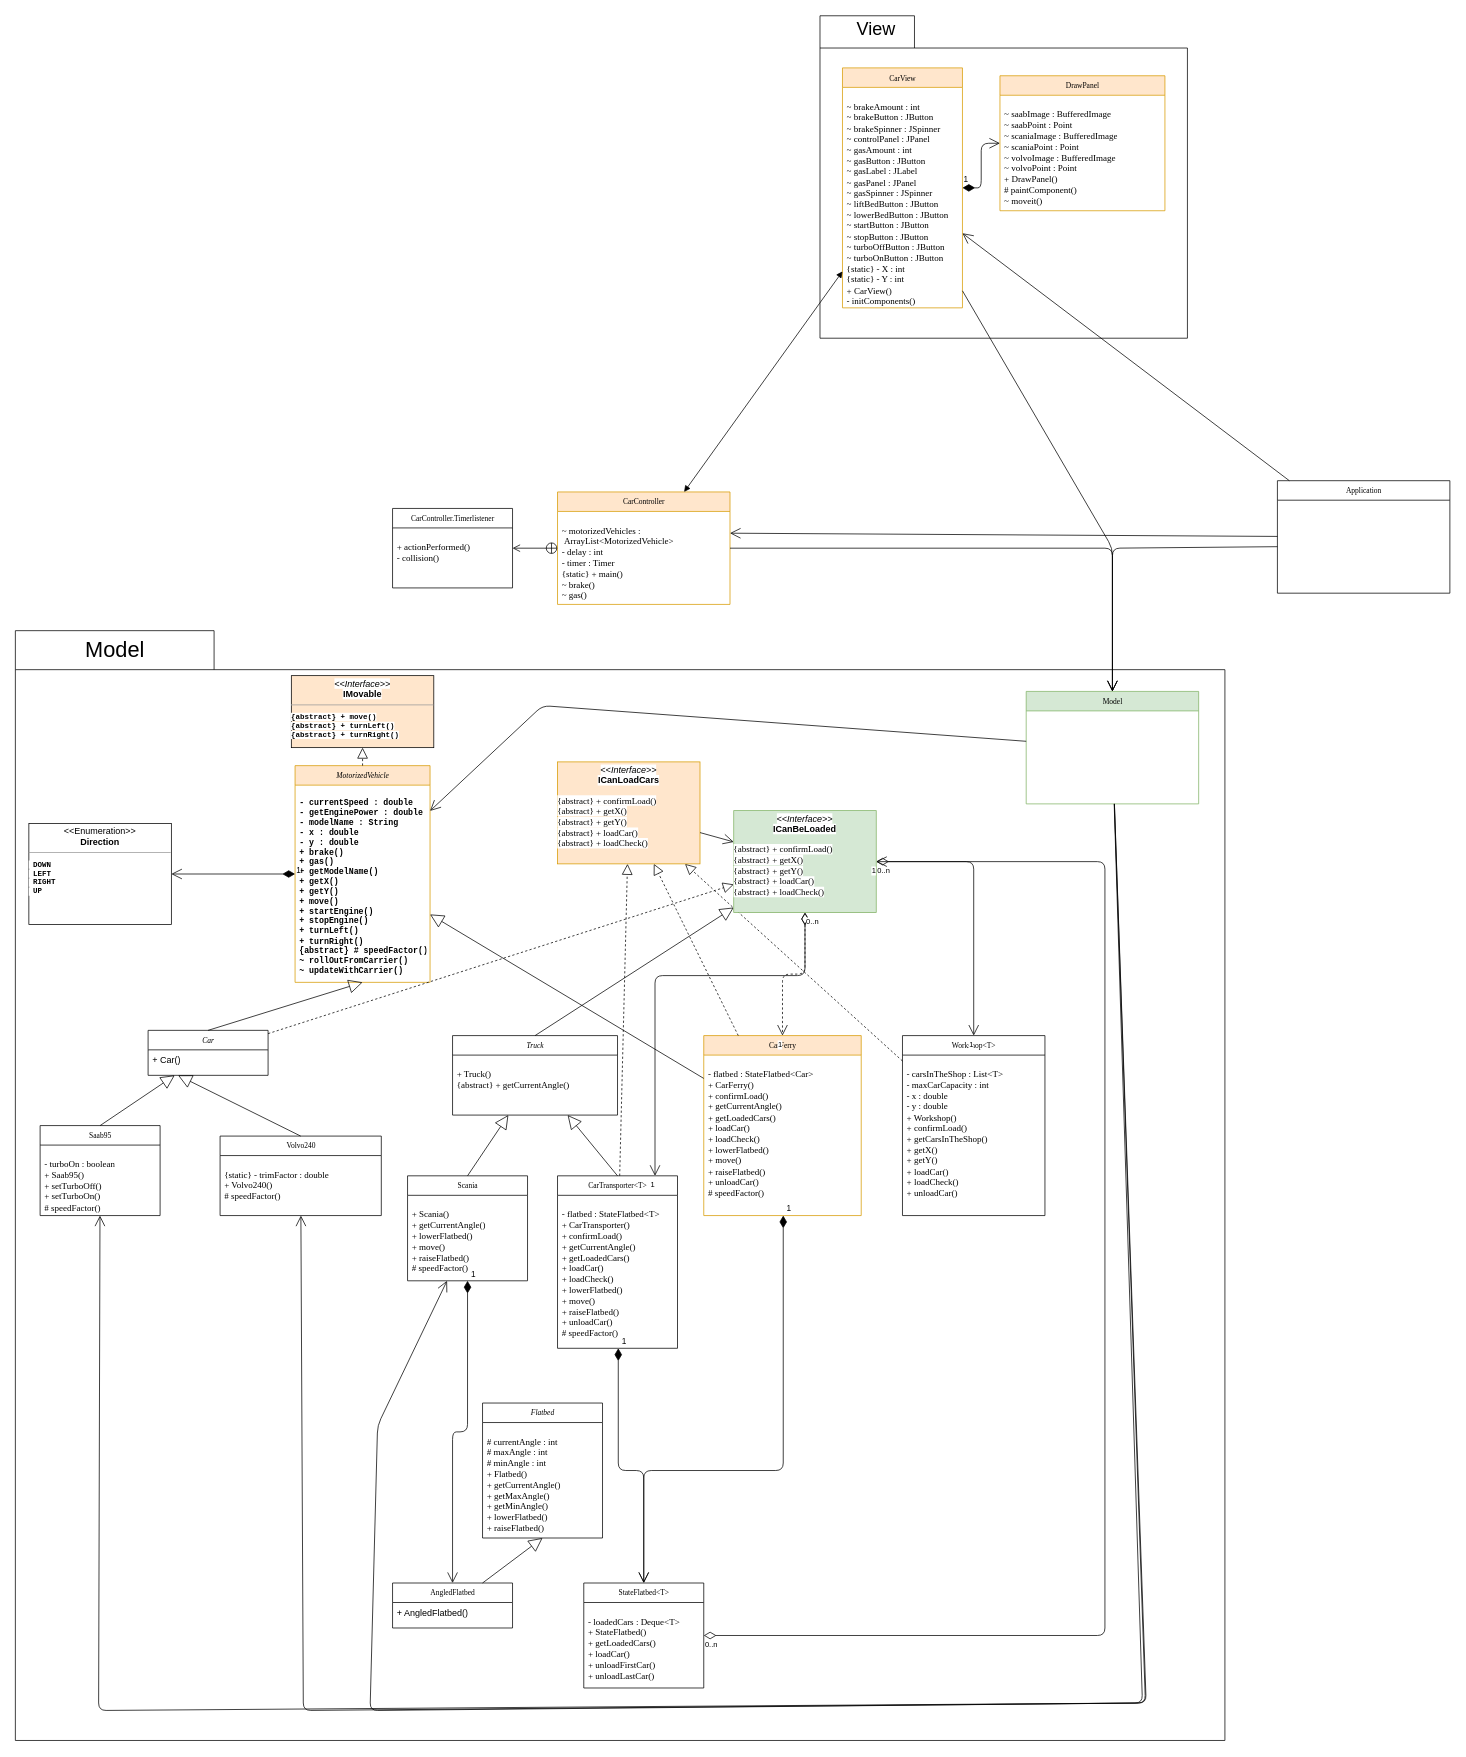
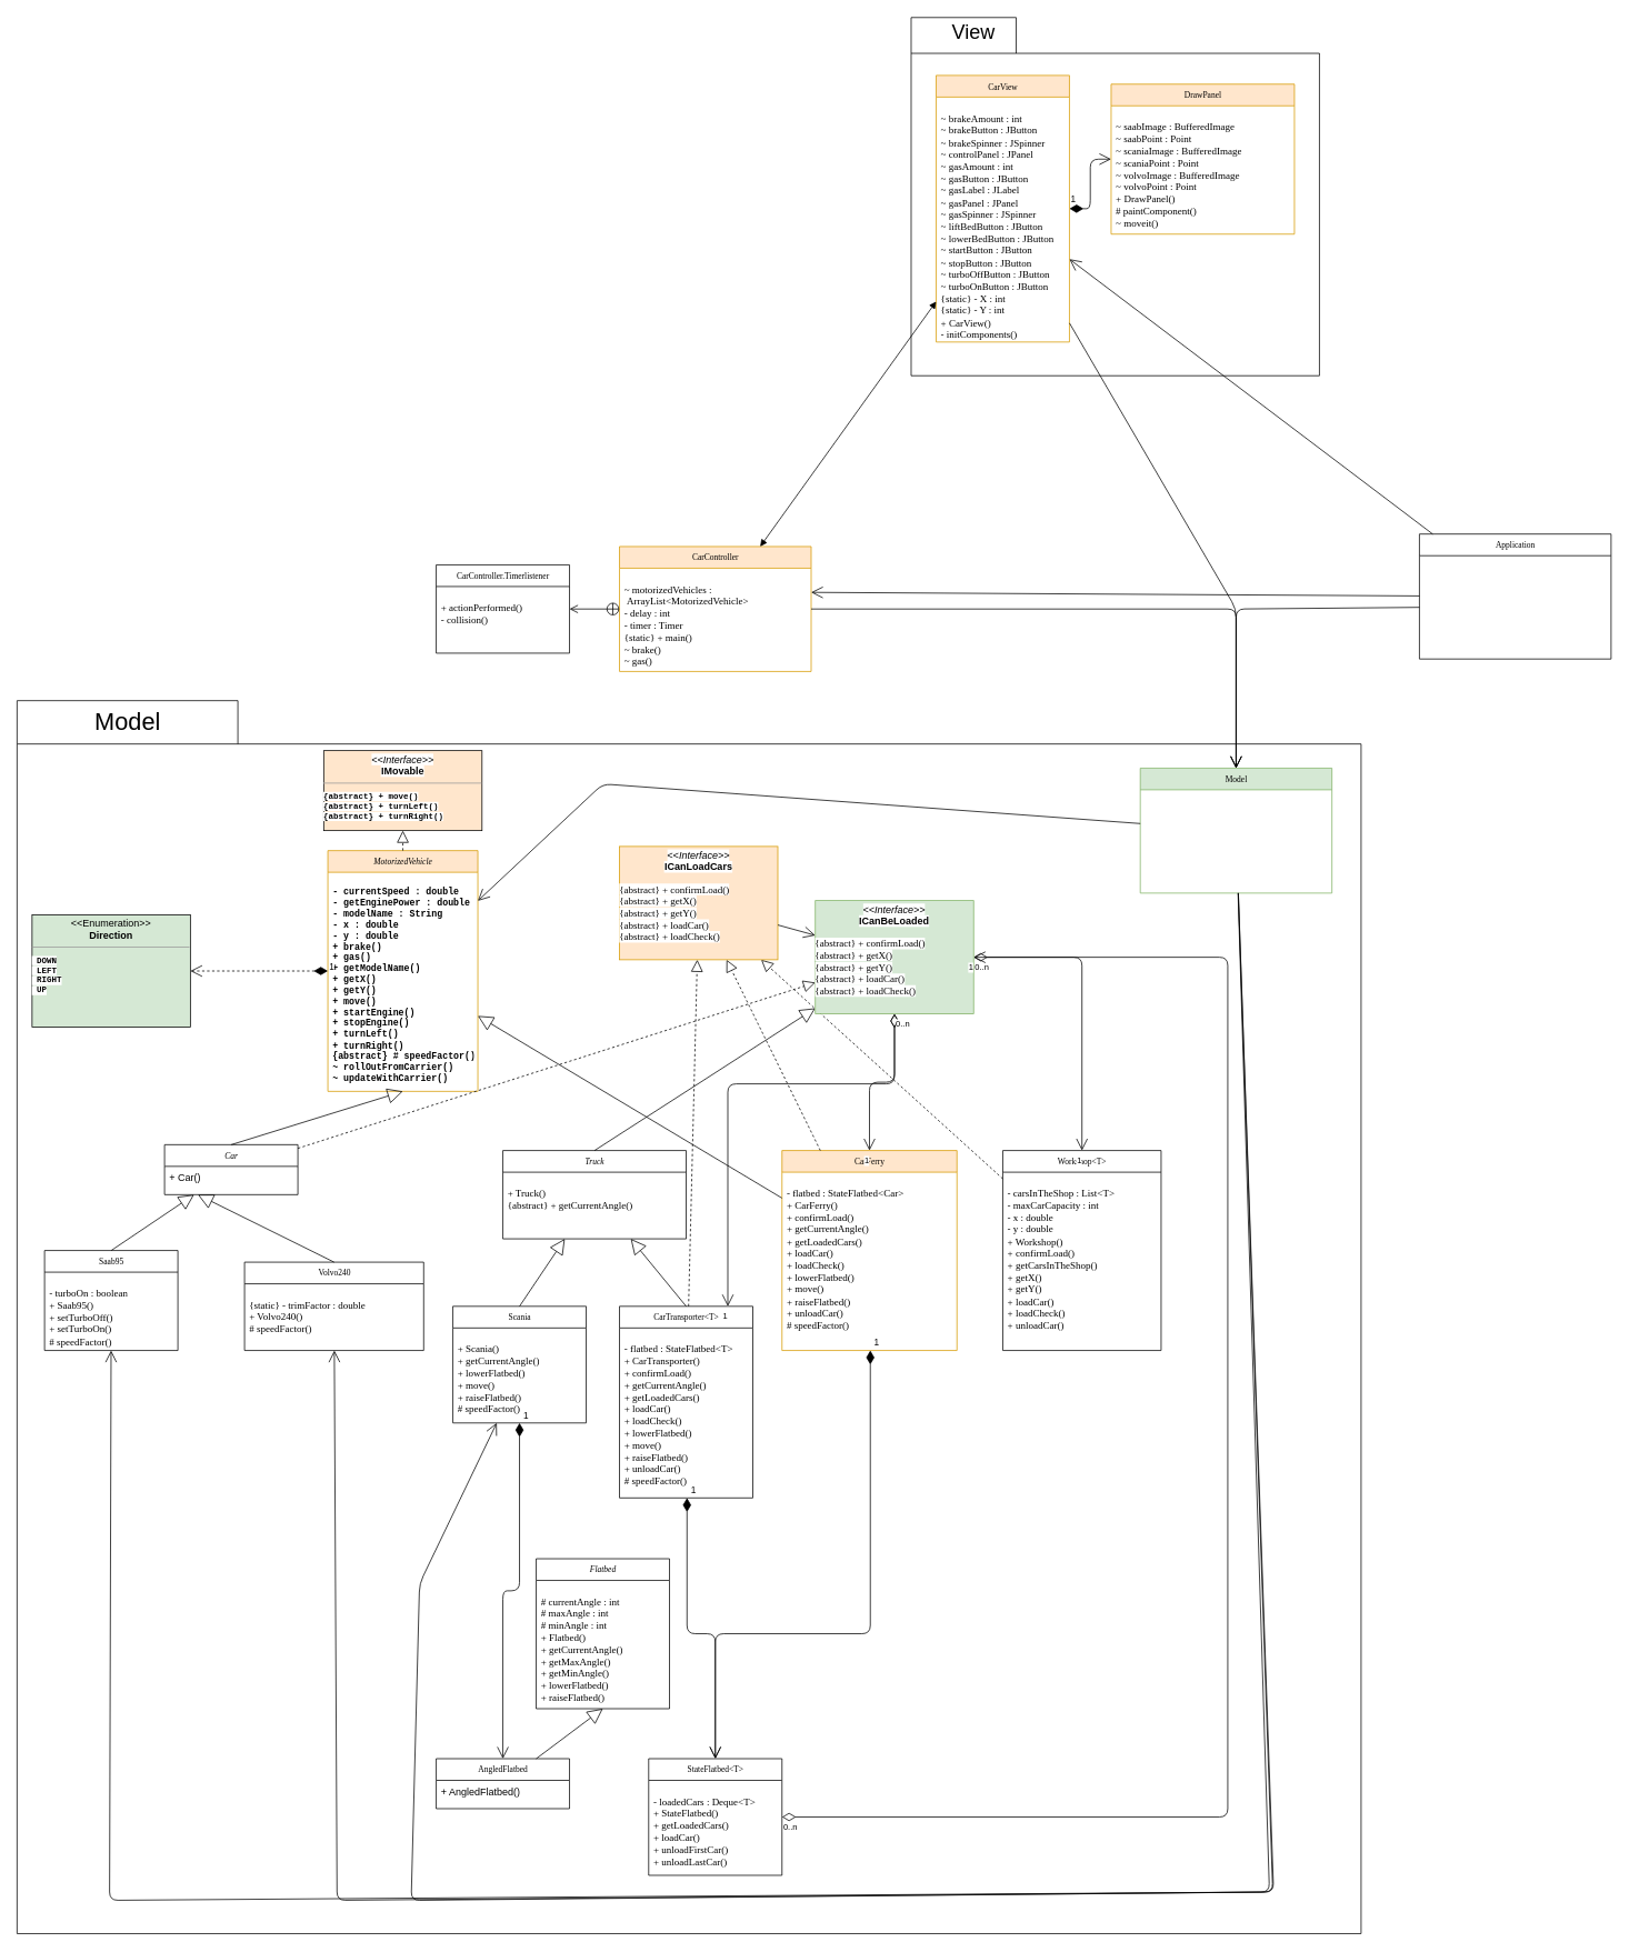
- <mxCell id="36" value="&lt;p style=&quot;margin: 0px ; margin-top: 4px ; text-align: center&quot;&gt;&amp;lt;&amp;lt;Enumeration&amp;gt;&amp;gt;&lt;br&gt;&lt;b&gt;Direction&lt;/b&gt;&lt;/p&gt;&lt;hr size=&quot;1&quot;&gt;&lt;pre style=&quot;font-family: &amp;#34;courier new&amp;#34; ; font-size: 10px&quot;&gt;&lt;span style=&quot;background-color: rgb(255 , 255 , 255)&quot;&gt; &lt;b&gt;DOWN&lt;br&gt; LEFT&lt;br&gt; RIGHT&lt;br&gt; UP&lt;/b&gt;&lt;/span&gt;&lt;/pre&gt;" parent="1" vertex="1" style="verticalAlign=top;align=left;overflow=fill;fontSize=12;fontFamily=Helvetica;html=1;rounded=0;shadow=0;comic=0;labelBackgroundColor=none;strokeWidth=1"><mxGeometry as="geometry" height="135" width="190" y="1097" x="38" /></mxCell>
+ <mxCell id="36" value="&lt;p style=&quot;margin: 0px ; margin-top: 4px ; text-align: center&quot;&gt;&amp;lt;&amp;lt;Enumeration&amp;gt;&amp;gt;&lt;br&gt;&lt;b&gt;Direction&lt;/b&gt;&lt;/p&gt;&lt;hr size=&quot;1&quot;&gt;&lt;pre style=&quot;font-family: &amp;#34;courier new&amp;#34; ; font-size: 10px&quot;&gt;&lt;span style=&quot;background-color: rgb(255 , 255 , 255)&quot;&gt; &lt;b&gt;DOWN&lt;br&gt; LEFT&lt;br&gt; RIGHT&lt;br&gt; UP&lt;/b&gt;&lt;/span&gt;&lt;/pre&gt;" parent="1" vertex="1" style="verticalAlign=top;align=left;overflow=fill;fontSize=12;fontFamily=Helvetica;html=1;rounded=0;shadow=0;comic=0;labelBackgroundColor=none;strokeWidth=1;fillColor=#d5e8d4;"><mxGeometry as="geometry" height="135" width="190" y="1097" x="38" /></mxCell>
- <mxCell id="37" value="1" parent="1" style="endArrow=open;html=1;endSize=12;startArrow=diamondThin;startSize=14;startFill=1;edgeStyle=orthogonalEdgeStyle;align=left;verticalAlign=bottom;" edge="1" target="36" source="4"><mxGeometry as="geometry" y="3" x="-1" relative="1"><mxPoint as="sourcePoint" y="400" x="1023" /><mxPoint as="targetPoint" y="166" x="1023" /></mxGeometry></mxCell>
+ <mxCell id="37" value="1" parent="1" style="endArrow=open;html=1;endSize=12;startArrow=diamondThin;startSize=14;startFill=1;edgeStyle=orthogonalEdgeStyle;align=left;verticalAlign=bottom;dashed=1;" edge="1" target="36" source="4"><mxGeometry as="geometry" y="3" x="-1" relative="1"><mxPoint as="sourcePoint" y="400" x="1023" /><mxPoint as="targetPoint" y="166" x="1023" /></mxGeometry></mxCell>
- <mxCell id="66" value="" parent="1" style="endArrow=open;html=1;endSize=12;startArrow=diamondThin;startSize=14;startFill=0;edgeStyle=orthogonalEdgeStyle;strokeColor=#000000;dashed=1;" edge="1" target="30" source="54"><mxGeometry as="geometry" relative="1"><mxPoint as="sourcePoint" y="1178.176" x="1198" /><mxPoint as="targetPoint" y="1410" x="1327.647" /></mxGeometry></mxCell>
+ <mxCell id="66" value="" parent="1" style="endArrow=open;html=1;endSize=12;startArrow=diamondThin;startSize=14;startFill=0;edgeStyle=orthogonalEdgeStyle;strokeColor=#000000;" edge="1" target="30" source="54"><mxGeometry as="geometry" relative="1"><mxPoint as="sourcePoint" y="1178.176" x="1198" /><mxPoint as="targetPoint" y="1410" x="1327.647" /></mxGeometry></mxCell>
